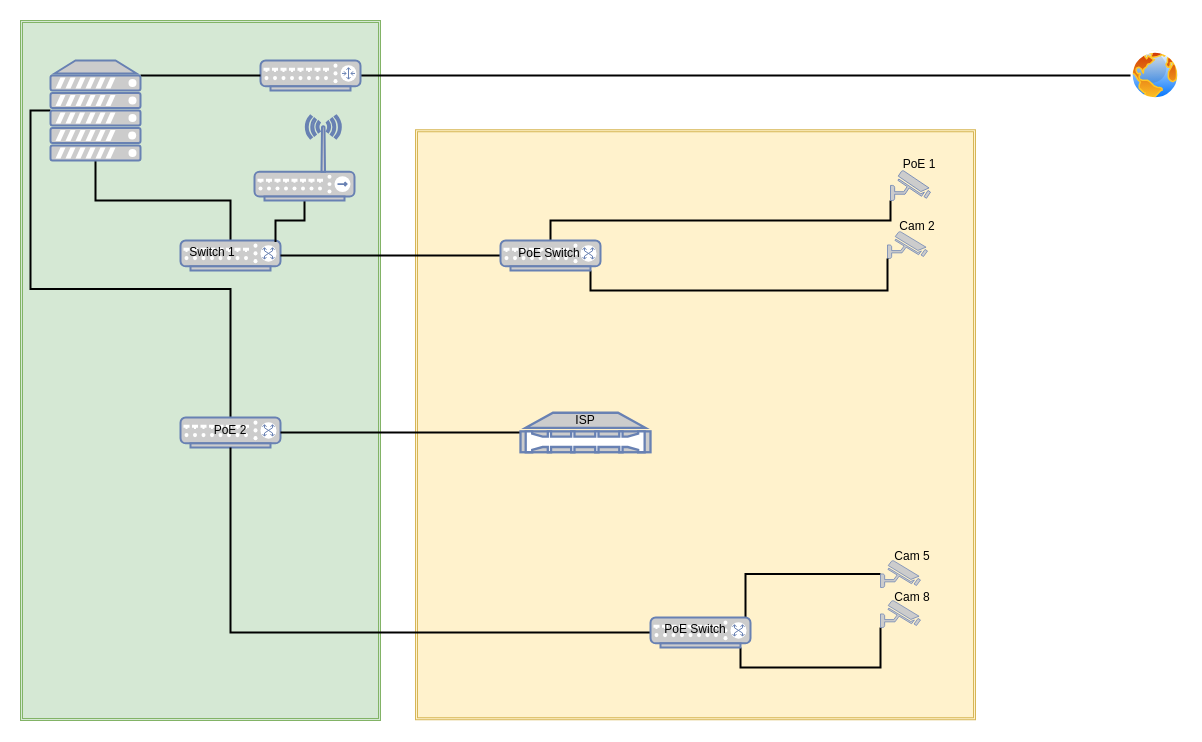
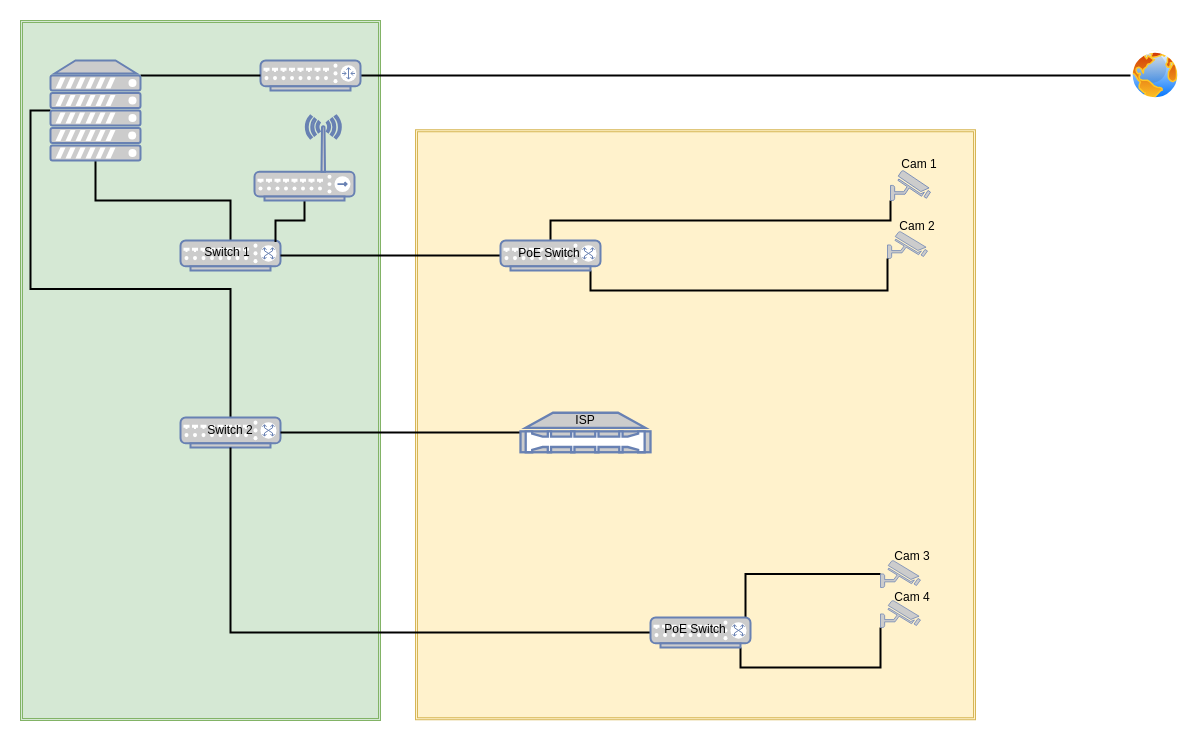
- <mxCell id="34" value="PoE 1" style="text;html=1;strokeColor=none;fillColor=none;align=center;verticalAlign=middle;whiteSpace=wrap;rounded=0;" vertex="1" parent="1"><mxGeometry x="899" y="154" width="40" height="20" as="geometry" /></mxCell>
+ <mxCell id="34" value="Cam 1" style="text;html=1;strokeColor=none;fillColor=none;align=center;verticalAlign=middle;whiteSpace=wrap;rounded=0;" vertex="1" parent="1"><mxGeometry x="899" y="154" width="40" height="20" as="geometry" /></mxCell>
- <mxCell id="29" value="Switch 1" style="text;html=1;strokeColor=none;fillColor=none;align=center;verticalAlign=middle;whiteSpace=wrap;rounded=0;" parent="1" vertex="1"><mxGeometry x="185" y="242" width="54" height="20" as="geometry" /></mxCell>
+ <mxCell id="29" value="Switch 1" style="text;html=1;strokeColor=none;fillColor=none;align=center;verticalAlign=middle;whiteSpace=wrap;rounded=0;" parent="1" vertex="1"><mxGeometry x="200" y="242" width="54" height="20" as="geometry" /></mxCell>
- <mxCell id="28" value="PoE 2" style="text;html=1;strokeColor=none;fillColor=none;align=center;verticalAlign=middle;whiteSpace=wrap;rounded=0;" parent="1" vertex="1"><mxGeometry x="203" y="420" width="54" height="20" as="geometry" /></mxCell>
+ <mxCell id="28" value="Switch 2" style="text;html=1;strokeColor=none;fillColor=none;align=center;verticalAlign=middle;whiteSpace=wrap;rounded=0;" parent="1" vertex="1"><mxGeometry x="203" y="420" width="54" height="20" as="geometry" /></mxCell>
- <mxCell id="36" value="Cam 5" style="text;html=1;strokeColor=none;fillColor=none;align=center;verticalAlign=middle;whiteSpace=wrap;rounded=0;" vertex="1" parent="1"><mxGeometry x="892" y="546" width="40" height="20" as="geometry" /></mxCell>
+ <mxCell id="36" value="Cam 3" style="text;html=1;strokeColor=none;fillColor=none;align=center;verticalAlign=middle;whiteSpace=wrap;rounded=0;" vertex="1" parent="1"><mxGeometry x="892" y="546" width="40" height="20" as="geometry" /></mxCell>
- <mxCell id="37" value="Cam 8" style="text;html=1;strokeColor=none;fillColor=none;align=center;verticalAlign=middle;whiteSpace=wrap;rounded=0;" vertex="1" parent="1"><mxGeometry x="892" y="587" width="40" height="20" as="geometry" /></mxCell>
+ <mxCell id="37" value="Cam 4" style="text;html=1;strokeColor=none;fillColor=none;align=center;verticalAlign=middle;whiteSpace=wrap;rounded=0;" vertex="1" parent="1"><mxGeometry x="892" y="587" width="40" height="20" as="geometry" /></mxCell>
